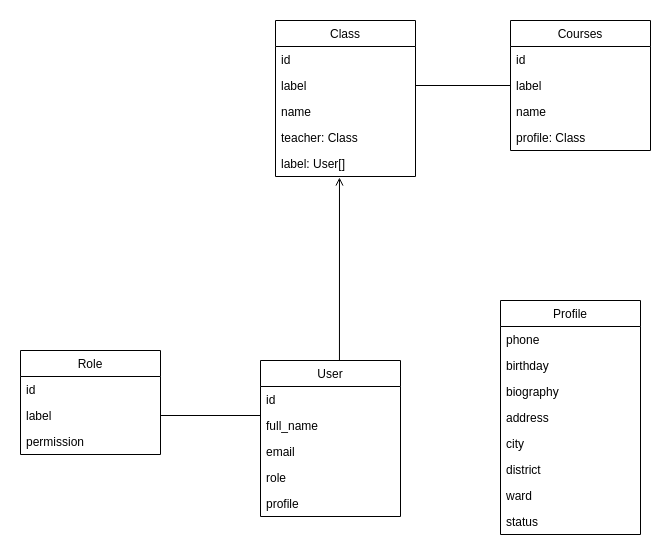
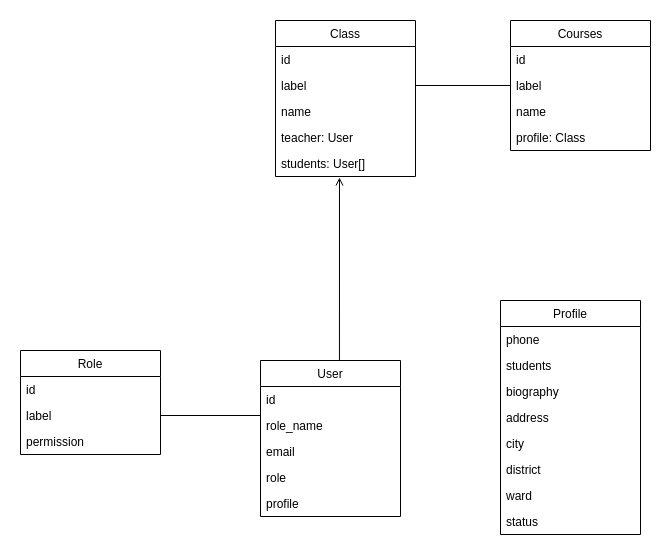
- <mxCell id="26" value="teacher: Class" style="text;strokeColor=none;fillColor=none;align=left;verticalAlign=top;spacingLeft=4;spacingRight=4;overflow=hidden;rotatable=0;points=[[0,0.5],[1,0.5]];portConstraint=eastwest;" vertex="1" parent="22"><mxGeometry y="104" width="140" height="26" as="geometry" /></mxCell>
+ <mxCell id="26" value="teacher: User" style="text;strokeColor=none;fillColor=none;align=left;verticalAlign=top;spacingLeft=4;spacingRight=4;overflow=hidden;rotatable=0;points=[[0,0.5],[1,0.5]];portConstraint=eastwest;" vertex="1" parent="22"><mxGeometry y="104" width="140" height="26" as="geometry" /></mxCell>
- <mxCell id="27" value="label: User[]" style="text;strokeColor=none;fillColor=none;align=left;verticalAlign=top;spacingLeft=4;spacingRight=4;overflow=hidden;rotatable=0;points=[[0,0.5],[1,0.5]];portConstraint=eastwest;" vertex="1" parent="22"><mxGeometry y="130" width="140" height="26" as="geometry" /></mxCell>
+ <mxCell id="27" value="students: User[]" style="text;strokeColor=none;fillColor=none;align=left;verticalAlign=top;spacingLeft=4;spacingRight=4;overflow=hidden;rotatable=0;points=[[0,0.5],[1,0.5]];portConstraint=eastwest;" vertex="1" parent="22"><mxGeometry y="130" width="140" height="26" as="geometry" /></mxCell>
- <mxCell id="10" value="birthday" style="text;strokeColor=none;fillColor=none;align=left;verticalAlign=top;spacingLeft=4;spacingRight=4;overflow=hidden;rotatable=0;points=[[0,0.5],[1,0.5]];portConstraint=eastwest;" parent="8" vertex="1"><mxGeometry y="52" width="140" height="26" as="geometry" /></mxCell>
+ <mxCell id="10" value="students" style="text;strokeColor=none;fillColor=none;align=left;verticalAlign=top;spacingLeft=4;spacingRight=4;overflow=hidden;rotatable=0;points=[[0,0.5],[1,0.5]];portConstraint=eastwest;" parent="8" vertex="1"><mxGeometry y="52" width="140" height="26" as="geometry" /></mxCell>
- <mxCell id="4" value="full_name" style="text;strokeColor=none;fillColor=none;align=left;verticalAlign=top;spacingLeft=4;spacingRight=4;overflow=hidden;rotatable=0;points=[[0,0.5],[1,0.5]];portConstraint=eastwest;" parent="2" vertex="1"><mxGeometry y="52" width="140" height="26" as="geometry" /></mxCell>
+ <mxCell id="4" value="role_name" style="text;strokeColor=none;fillColor=none;align=left;verticalAlign=top;spacingLeft=4;spacingRight=4;overflow=hidden;rotatable=0;points=[[0,0.5],[1,0.5]];portConstraint=eastwest;" parent="2" vertex="1"><mxGeometry y="52" width="140" height="26" as="geometry" /></mxCell>
